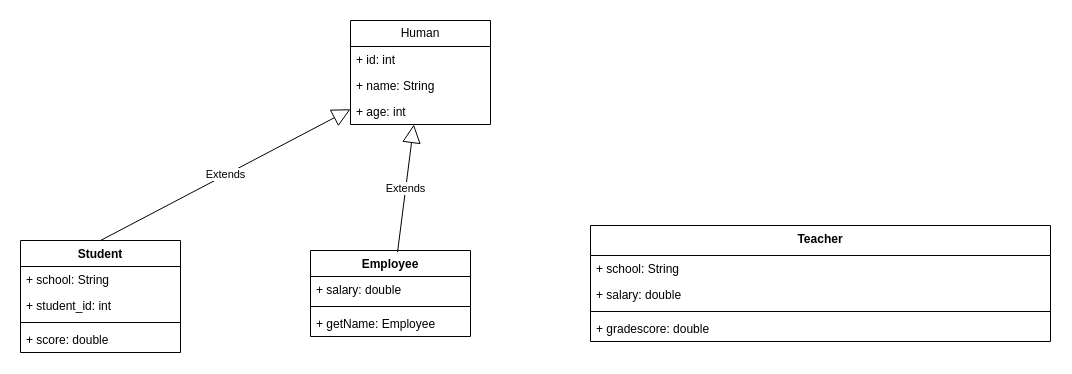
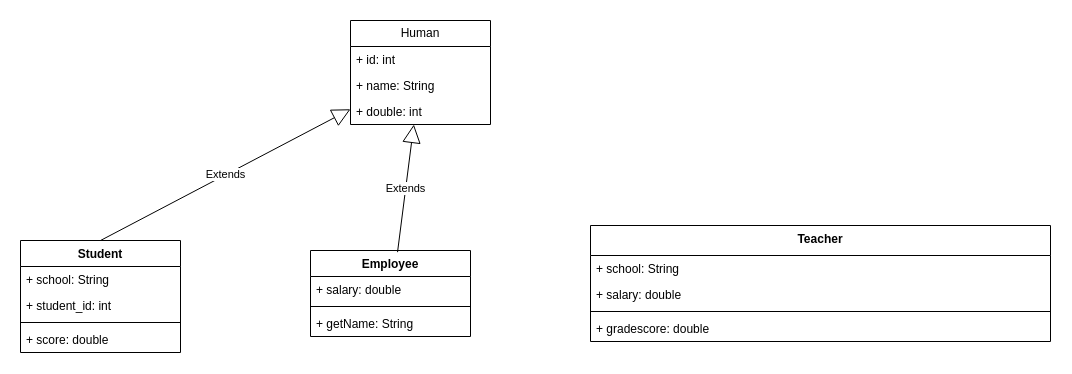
- <mxCell id="5" value="+ age: int" style="text;strokeColor=none;fillColor=none;align=left;verticalAlign=top;spacingLeft=4;spacingRight=4;overflow=hidden;rotatable=0;points=[[0,0.5],[1,0.5]];portConstraint=eastwest;whiteSpace=wrap;html=1;" parent="2" vertex="1"><mxGeometry y="78" width="140" height="26" as="geometry" /></mxCell>
+ <mxCell id="5" value="+ double: int" style="text;strokeColor=none;fillColor=none;align=left;verticalAlign=top;spacingLeft=4;spacingRight=4;overflow=hidden;rotatable=0;points=[[0,0.5],[1,0.5]];portConstraint=eastwest;whiteSpace=wrap;html=1;" parent="2" vertex="1"><mxGeometry y="78" width="140" height="26" as="geometry" /></mxCell>
- <mxCell id="19" value="+ getName: Employee" style="text;strokeColor=none;fillColor=none;align=left;verticalAlign=top;spacingLeft=4;spacingRight=4;overflow=hidden;rotatable=0;points=[[0,0.5],[1,0.5]];portConstraint=eastwest;whiteSpace=wrap;html=1;" vertex="1" parent="16"><mxGeometry y="60" width="160" height="26" as="geometry" /></mxCell>
+ <mxCell id="19" value="+ getName: String" style="text;strokeColor=none;fillColor=none;align=left;verticalAlign=top;spacingLeft=4;spacingRight=4;overflow=hidden;rotatable=0;points=[[0,0.5],[1,0.5]];portConstraint=eastwest;whiteSpace=wrap;html=1;" vertex="1" parent="16"><mxGeometry y="60" width="160" height="26" as="geometry" /></mxCell>
